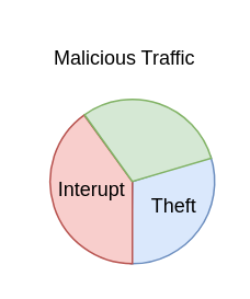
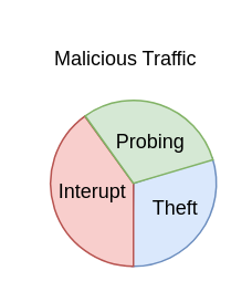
+ <mxCell id="5" value="Probing" style="text;html=1;align=center;verticalAlign=middle;resizable=0;points=[];autosize=1;strokeColor=none;fillColor=none;" vertex="1" parent="1"><mxGeometry x="60" y="70" width="60" height="30" as="geometry" /></mxCell>
